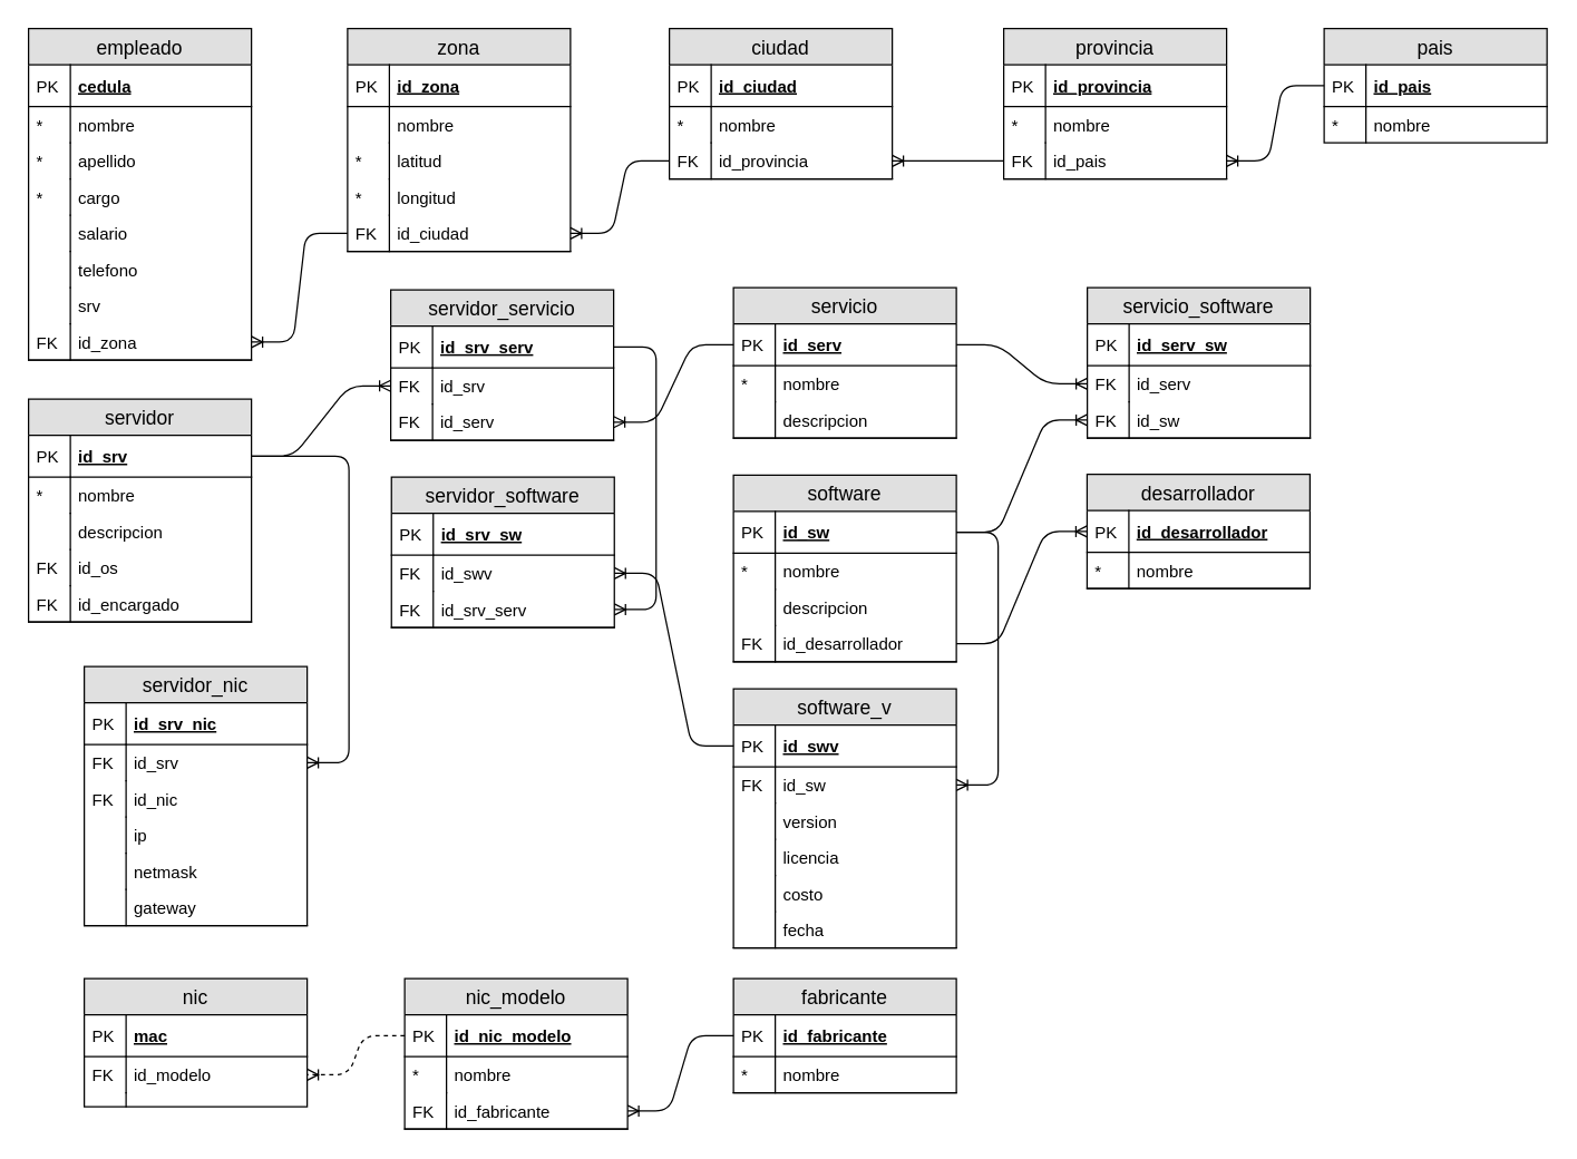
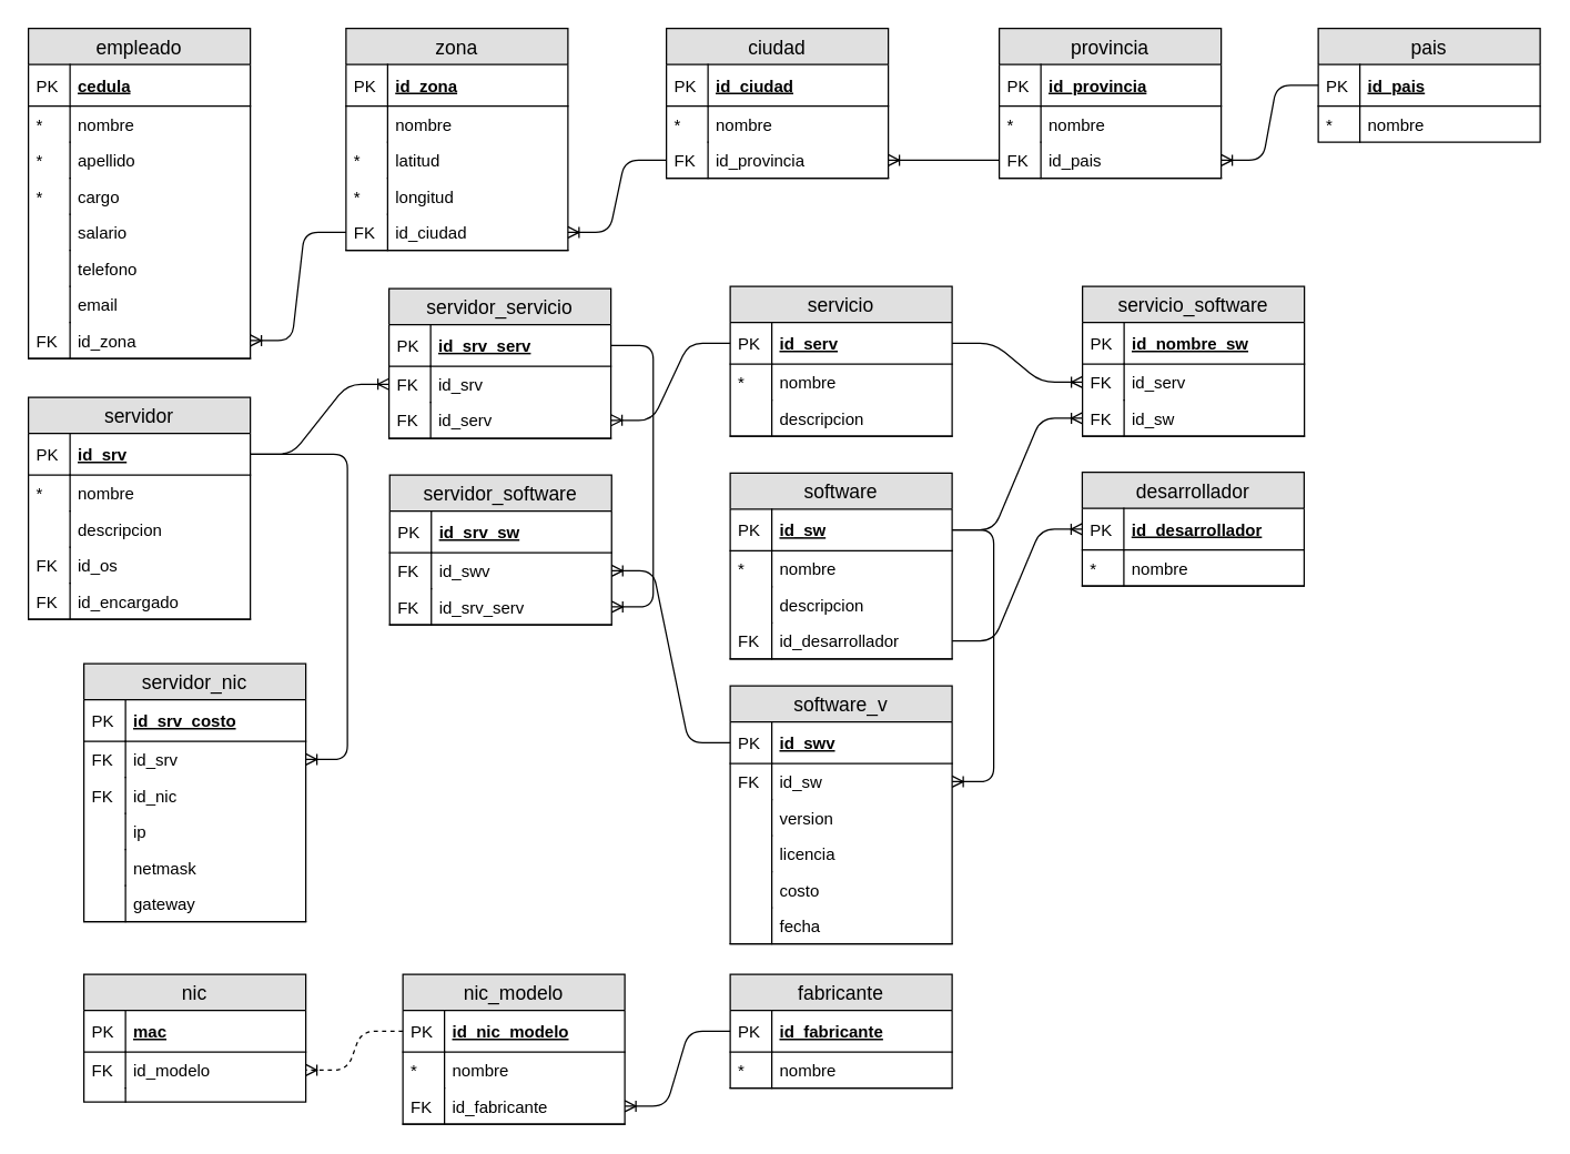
- <mxCell id="15" value="srv" style="shape=partialRectangle;top=0;left=0;right=0;bottom=0;align=left;verticalAlign=top;fillColor=none;spacingLeft=34;spacingRight=4;overflow=hidden;rotatable=0;points=[[0,0.5],[1,0.5]];portConstraint=eastwest;dropTarget=0;fontSize=12;" vertex="1" parent="2"><mxGeometry y="186" width="160" height="26" as="geometry" /></mxCell>
+ <mxCell id="15" value="email" style="shape=partialRectangle;top=0;left=0;right=0;bottom=0;align=left;verticalAlign=top;fillColor=none;spacingLeft=34;spacingRight=4;overflow=hidden;rotatable=0;points=[[0,0.5],[1,0.5]];portConstraint=eastwest;dropTarget=0;fontSize=12;" vertex="1" parent="2"><mxGeometry y="186" width="160" height="26" as="geometry" /></mxCell>
- <mxCell id="91" value="id_serv_sw" style="shape=partialRectangle;top=0;left=0;right=0;bottom=1;align=left;verticalAlign=middle;fillColor=none;spacingLeft=34;spacingRight=4;overflow=hidden;rotatable=0;points=[[0,0.5],[1,0.5]];portConstraint=eastwest;dropTarget=0;fontStyle=5;fontSize=12;" vertex="1" parent="90"><mxGeometry y="26" width="160" height="30" as="geometry" /></mxCell>
+ <mxCell id="91" value="id_nombre_sw" style="shape=partialRectangle;top=0;left=0;right=0;bottom=1;align=left;verticalAlign=middle;fillColor=none;spacingLeft=34;spacingRight=4;overflow=hidden;rotatable=0;points=[[0,0.5],[1,0.5]];portConstraint=eastwest;dropTarget=0;fontStyle=5;fontSize=12;" vertex="1" parent="90"><mxGeometry y="26" width="160" height="30" as="geometry" /></mxCell>
- <mxCell id="116" value="id_srv_nic" style="shape=partialRectangle;top=0;left=0;right=0;bottom=1;align=left;verticalAlign=middle;fillColor=none;spacingLeft=34;spacingRight=4;overflow=hidden;rotatable=0;points=[[0,0.5],[1,0.5]];portConstraint=eastwest;dropTarget=0;fontStyle=5;fontSize=12;" vertex="1" parent="115"><mxGeometry y="26" width="160" height="30" as="geometry" /></mxCell>
+ <mxCell id="116" value="id_srv_costo" style="shape=partialRectangle;top=0;left=0;right=0;bottom=1;align=left;verticalAlign=middle;fillColor=none;spacingLeft=34;spacingRight=4;overflow=hidden;rotatable=0;points=[[0,0.5],[1,0.5]];portConstraint=eastwest;dropTarget=0;fontStyle=5;fontSize=12;" vertex="1" parent="115"><mxGeometry y="26" width="160" height="30" as="geometry" /></mxCell>
